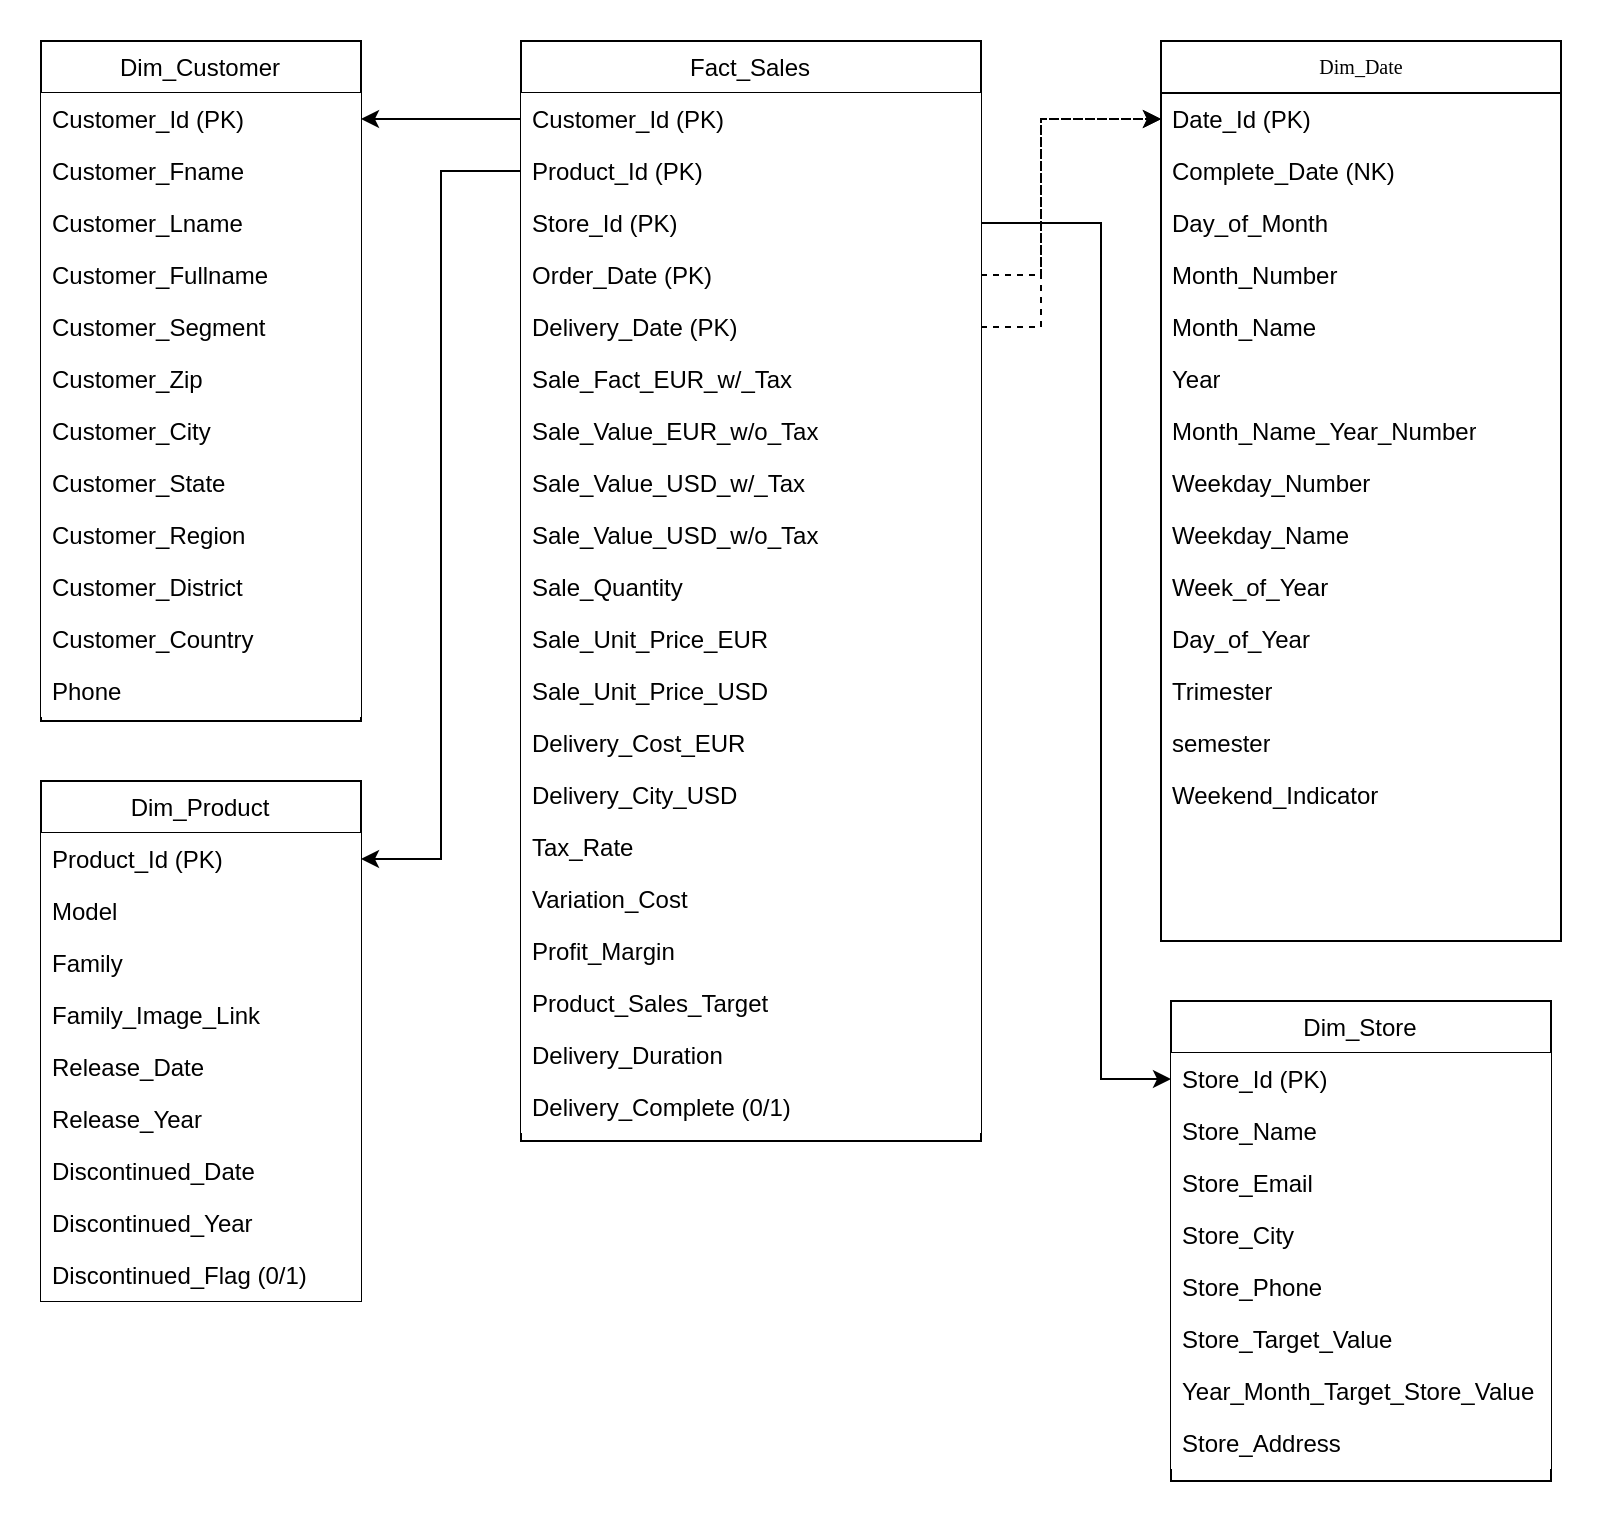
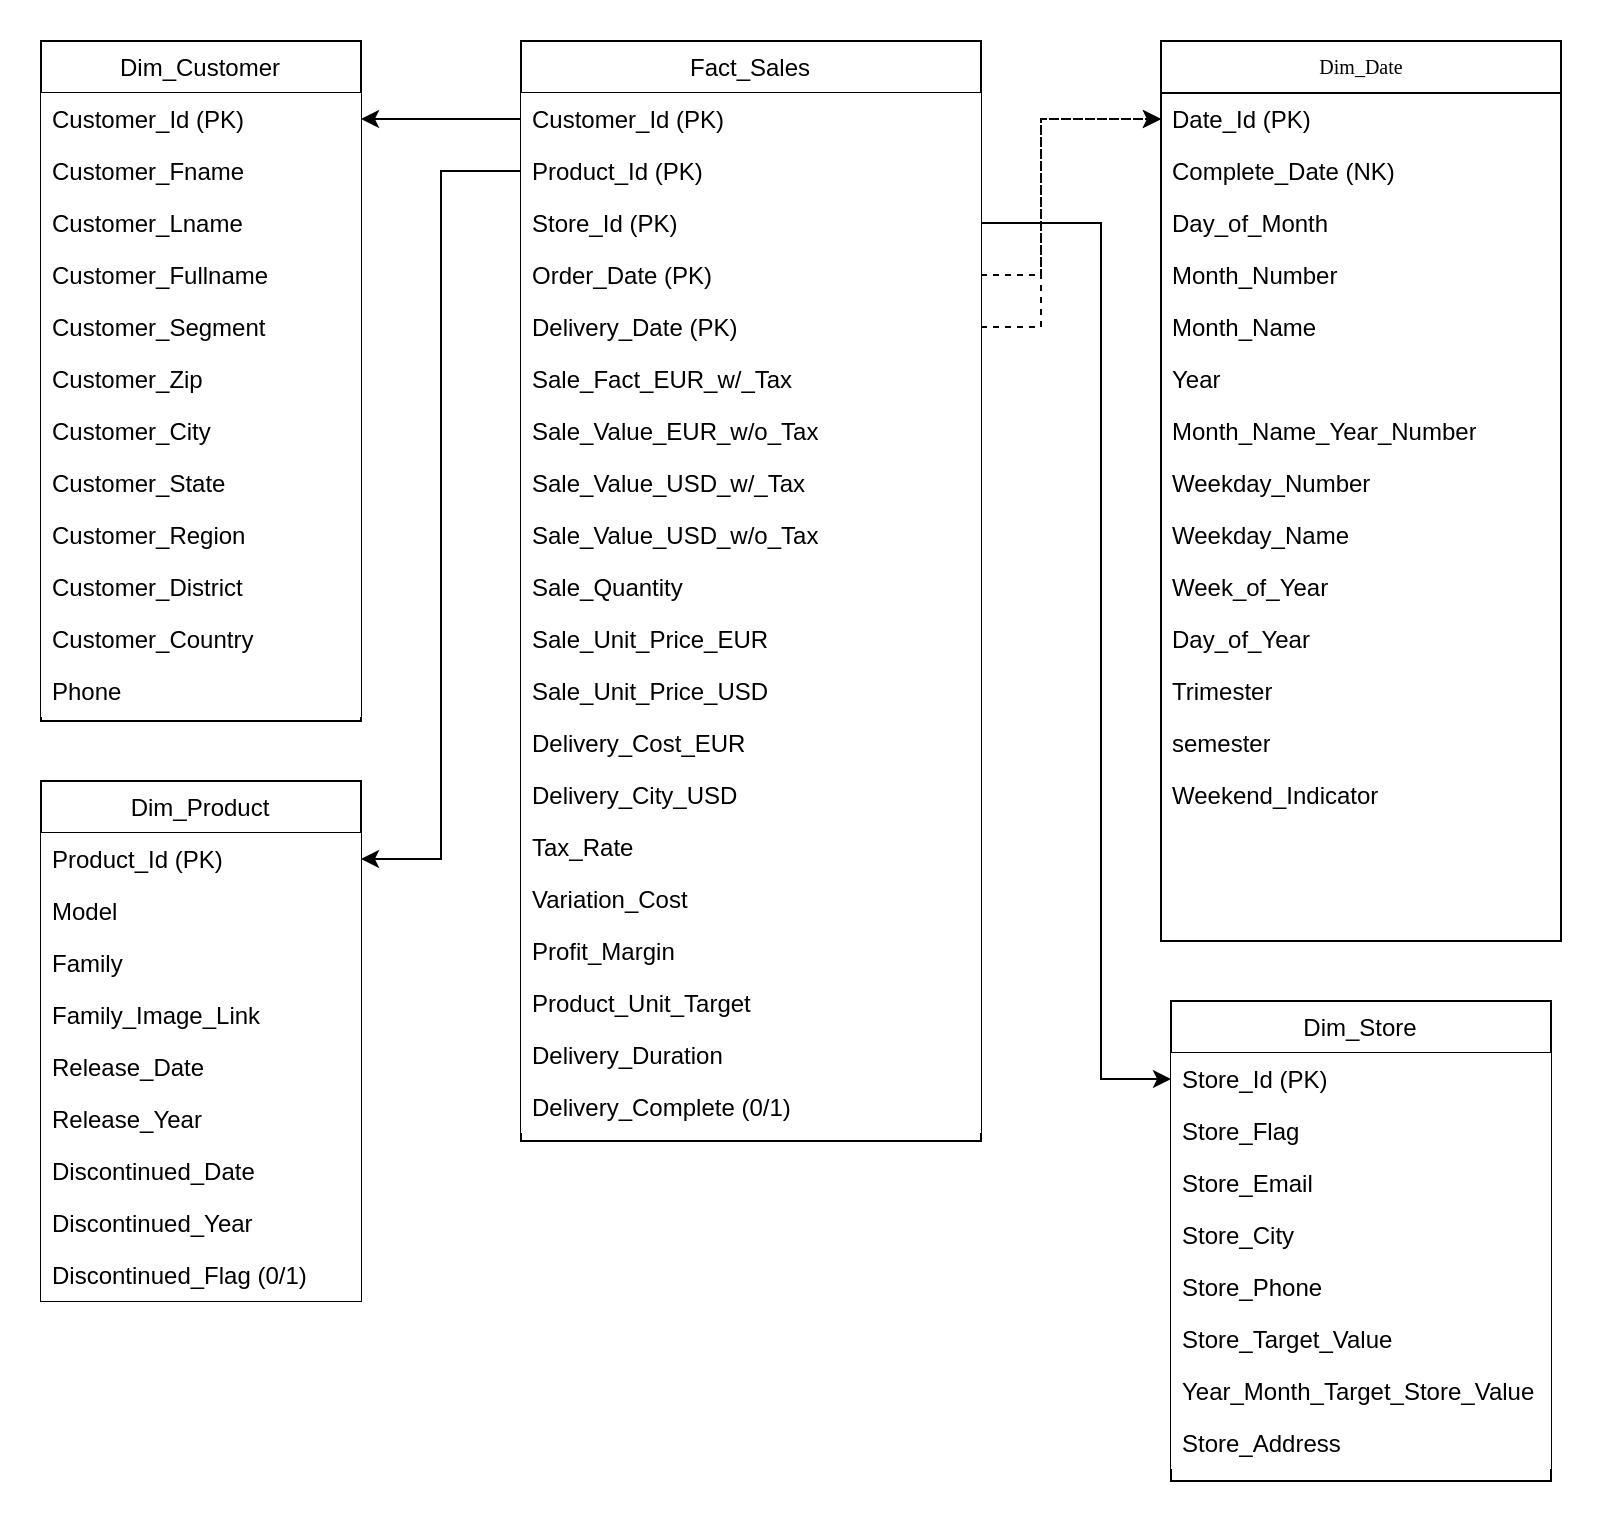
- <mxCell id="67" value="Product_Sales_Target " style="text;align=left;verticalAlign=top;spacingLeft=4;spacingRight=4;overflow=hidden;rotatable=0;points=[[0,0.5],[1,0.5]];portConstraint=eastwest;fillColor=#FFFFFF;" parent="49" vertex="1"><mxGeometry y="468" width="230" height="26" as="geometry" /></mxCell>
+ <mxCell id="67" value="Product_Unit_Target " style="text;align=left;verticalAlign=top;spacingLeft=4;spacingRight=4;overflow=hidden;rotatable=0;points=[[0,0.5],[1,0.5]];portConstraint=eastwest;fillColor=#FFFFFF;" parent="49" vertex="1"><mxGeometry y="468" width="230" height="26" as="geometry" /></mxCell>
- <mxCell id="27" value="Store_Name" style="text;align=left;verticalAlign=top;spacingLeft=4;spacingRight=4;overflow=hidden;rotatable=0;points=[[0,0.5],[1,0.5]];portConstraint=eastwest;rounded=0;shadow=0;html=0;fillColor=#FFFFFF;" parent="25" vertex="1"><mxGeometry y="52" width="190" height="26" as="geometry" /></mxCell>
+ <mxCell id="27" value="Store_Flag" style="text;align=left;verticalAlign=top;spacingLeft=4;spacingRight=4;overflow=hidden;rotatable=0;points=[[0,0.5],[1,0.5]];portConstraint=eastwest;rounded=0;shadow=0;html=0;fillColor=#FFFFFF;" parent="25" vertex="1"><mxGeometry y="52" width="190" height="26" as="geometry" /></mxCell>
